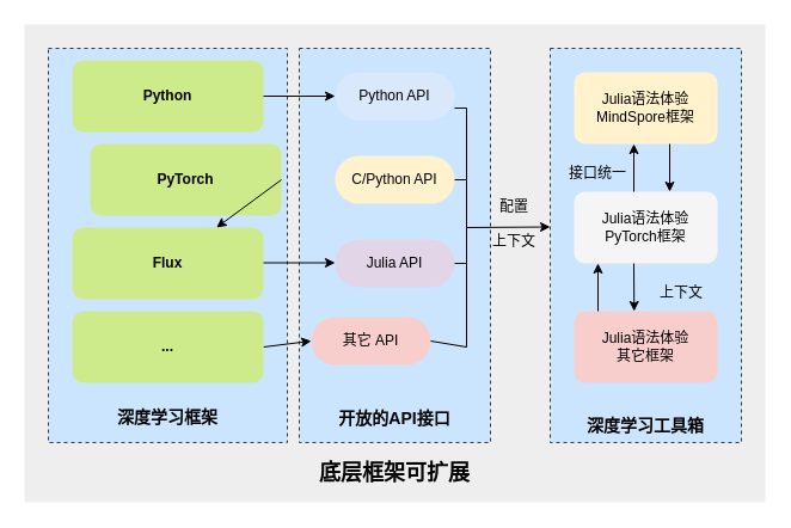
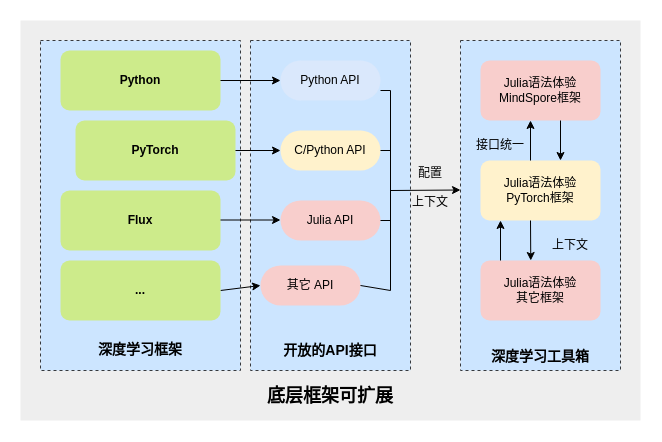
- <mxCell id="19" value="Julia语法体验MindSpore框架" style="rounded=1;whiteSpace=wrap;html=1;comic=0;fillColor=#fff2cc;strokeColor=none;" parent="1" vertex="1"><mxGeometry x="480" y="60" width="120" height="60" as="geometry" /></mxCell>
+ <mxCell id="19" value="Julia语法体验MindSpore框架" style="rounded=1;whiteSpace=wrap;html=1;comic=0;fillColor=#f8cecc;strokeColor=none;" parent="1" vertex="1"><mxGeometry x="480" y="60" width="120" height="60" as="geometry" /></mxCell>
- <mxCell id="14" value="" style="endArrow=classic;html=1;exitX=1;exitY=0.5;exitDx=0;exitDy=0;" parent="1" target="8" edge="1" source="7"><mxGeometry width="50" height="50" relative="1" as="geometry"><mxPoint x="220" y="190" as="sourcePoint" /><mxPoint x="270" y="140" as="targetPoint" /></mxGeometry></mxCell>
+ <mxCell id="14" value="" style="endArrow=classic;html=1;entryX=0;entryY=0.5;entryDx=0;entryDy=0;exitX=1;exitY=0.5;exitDx=0;exitDy=0;" parent="1" target="10" edge="1" source="7"><mxGeometry width="50" height="50" relative="1" as="geometry"><mxPoint x="220" y="190" as="sourcePoint" /><mxPoint x="270" y="140" as="targetPoint" /></mxGeometry></mxCell>
- <mxCell id="20" value="Julia语法体验&lt;br&gt;PyTorch框架" style="rounded=1;whiteSpace=wrap;html=1;comic=0;fillColor=#f5f5f5;strokeColor=none;" parent="1" vertex="1"><mxGeometry x="480" y="160" width="120" height="60" as="geometry" /></mxCell>
+ <mxCell id="20" value="Julia语法体验&lt;br&gt;PyTorch框架" style="rounded=1;whiteSpace=wrap;html=1;comic=0;fillColor=#fff2cc;strokeColor=none;" parent="1" vertex="1"><mxGeometry x="480" y="160" width="120" height="60" as="geometry" /></mxCell>
- <mxCell id="29" value="&lt;span style=&quot;white-space: normal&quot;&gt;Julia API&lt;/span&gt;" style="rounded=1;whiteSpace=wrap;html=1;comic=0;arcSize=50;fillColor=#e1d5e7;strokeColor=none;" vertex="1" parent="1"><mxGeometry x="280" y="200" width="100" height="40" as="geometry" /></mxCell>
+ <mxCell id="29" value="&lt;span style=&quot;white-space: normal&quot;&gt;Julia API&lt;/span&gt;" style="rounded=1;whiteSpace=wrap;html=1;comic=0;arcSize=50;fillColor=#f8cecc;strokeColor=none;" vertex="1" parent="1"><mxGeometry x="280" y="200" width="100" height="40" as="geometry" /></mxCell>
